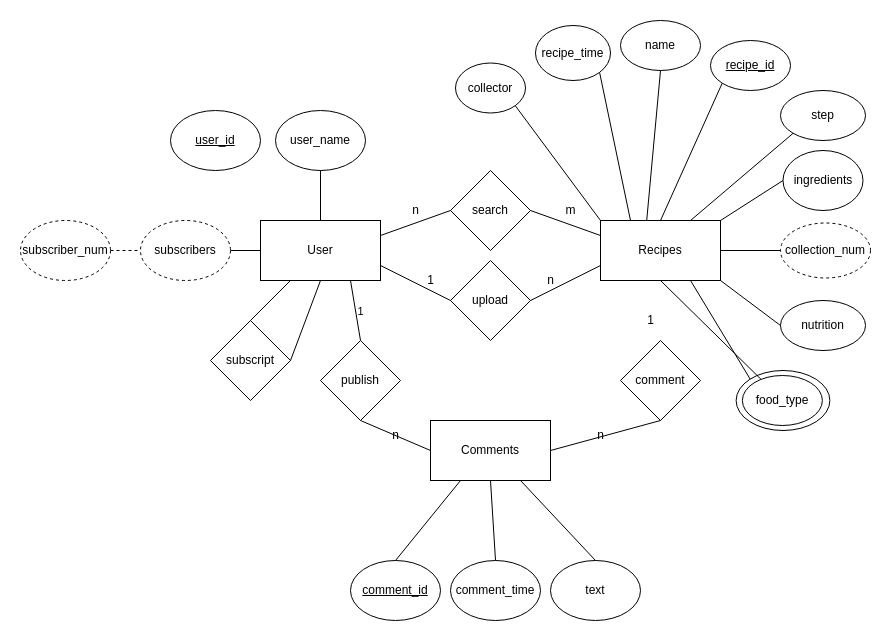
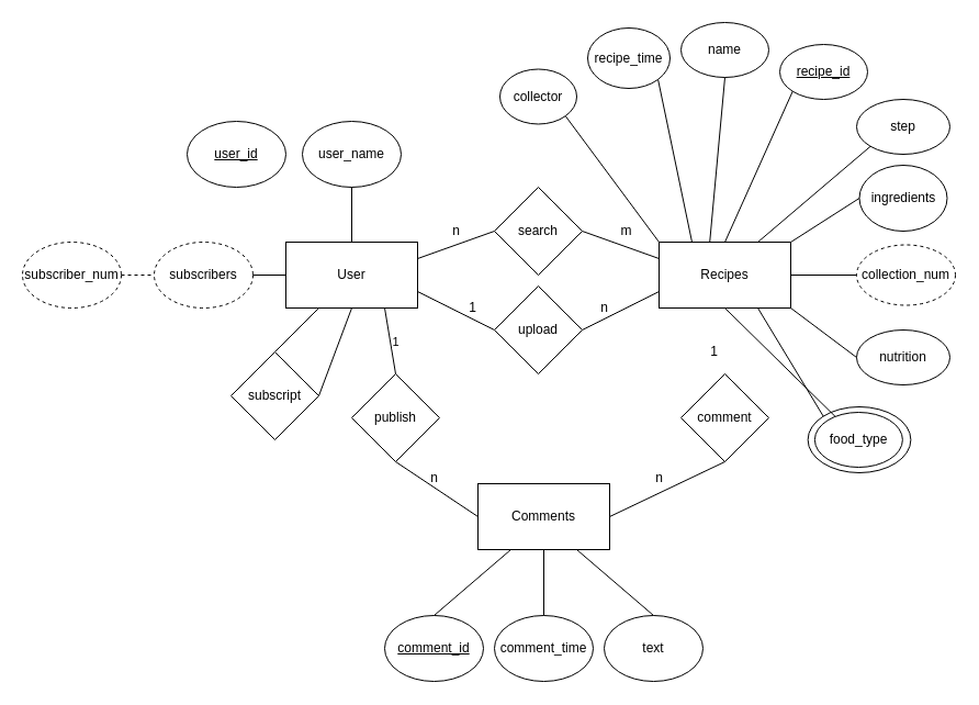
- <mxCell id="5" value="Comments" style="rounded=0;whiteSpace=wrap;html=1;" vertex="1" parent="1"><mxGeometry x="430" y="420" width="120" height="60" as="geometry" /></mxCell>
+ <mxCell id="5" value="Comments" style="rounded=0;whiteSpace=wrap;html=1;" vertex="1" parent="1"><mxGeometry x="435" y="440" width="120" height="60" as="geometry" /></mxCell>
